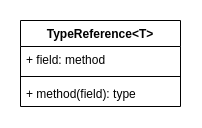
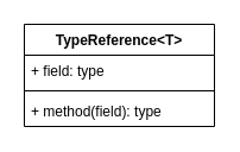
- <mxCell id="3" value="+ field: method" style="text;strokeColor=none;fillColor=none;align=left;verticalAlign=top;spacingLeft=4;spacingRight=4;overflow=hidden;rotatable=0;points=[[0,0.5],[1,0.5]];portConstraint=eastwest;" vertex="1" parent="2"><mxGeometry y="26" width="160" height="26" as="geometry" /></mxCell>
+ <mxCell id="3" value="+ field: type" style="text;strokeColor=none;fillColor=none;align=left;verticalAlign=top;spacingLeft=4;spacingRight=4;overflow=hidden;rotatable=0;points=[[0,0.5],[1,0.5]];portConstraint=eastwest;" vertex="1" parent="2"><mxGeometry y="26" width="160" height="26" as="geometry" /></mxCell>
